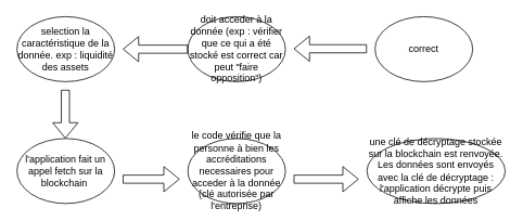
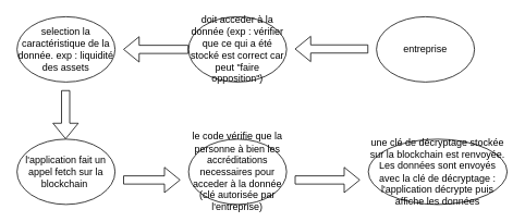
- <mxCell id="3" value="correct" style="ellipse;whiteSpace=wrap;html=1;" vertex="1" parent="1"><mxGeometry x="460" y="20" width="120" height="80" as="geometry" /></mxCell>
+ <mxCell id="3" value="entreprise" style="ellipse;whiteSpace=wrap;html=1;" vertex="1" parent="1"><mxGeometry x="460" y="20" width="120" height="80" as="geometry" /></mxCell>
